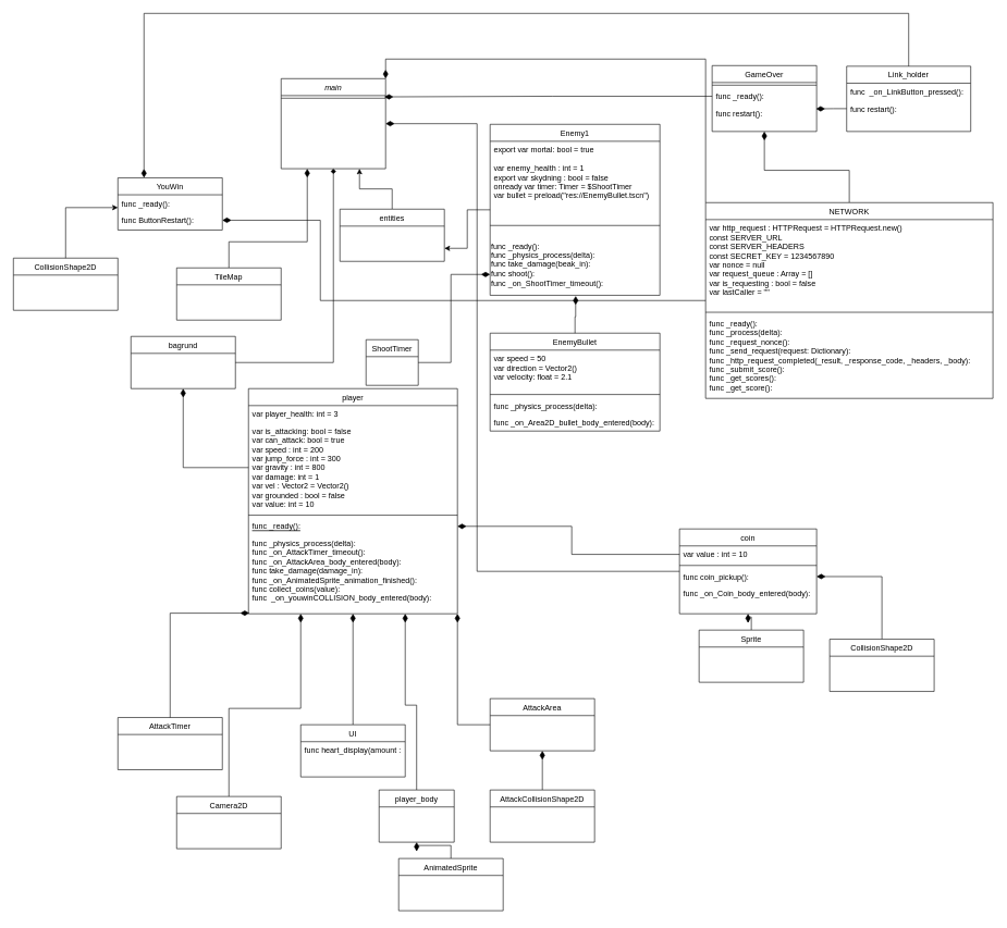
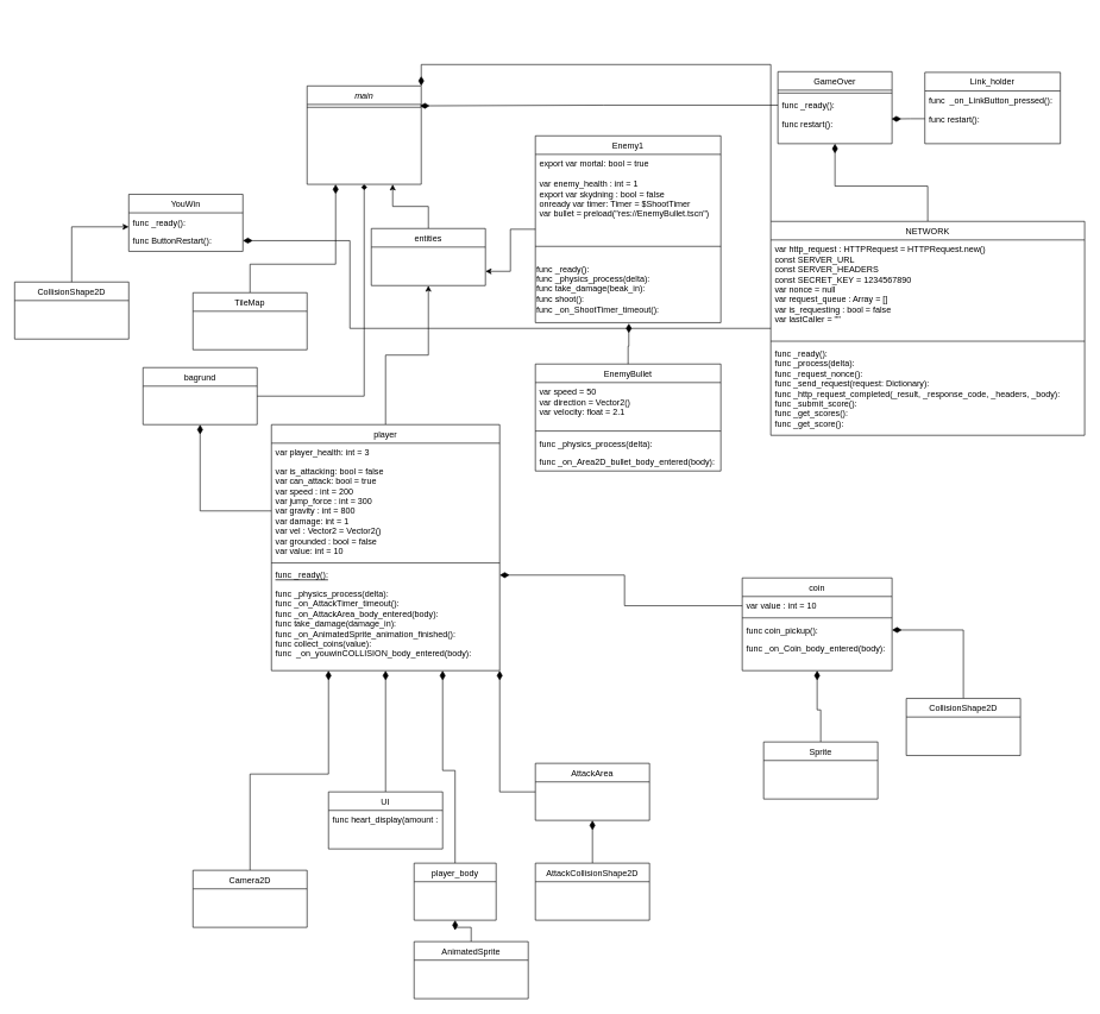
- <mxCell id="34" style="edgeStyle=orthogonalEdgeStyle;rounded=0;orthogonalLoop=1;jettySize=auto;html=1;entryX=0.25;entryY=0;entryDx=0;entryDy=0;endArrow=diamondThin;endFill=1;endSize=11;" parent="1" source="35" target="27" edge="1"><mxGeometry relative="1" as="geometry"><Array as="points"><mxPoint x="1391" y="20" /><mxPoint x="220" y="20" /></Array></mxGeometry></mxCell>
- <mxCell id="78" style="edgeStyle=orthogonalEdgeStyle;rounded=0;orthogonalLoop=1;jettySize=auto;html=1;entryX=0;entryY=0.667;entryDx=0;entryDy=0;entryPerimeter=0;endArrow=diamondThin;endFill=1;endSize=11;" parent="1" source="77" target="15" edge="1"><mxGeometry relative="1" as="geometry" /></mxCell>
+ <mxCell id="4" style="edgeStyle=orthogonalEdgeStyle;rounded=0;orthogonalLoop=1;jettySize=auto;html=1;entryX=0.5;entryY=1;entryDx=0;entryDy=0;" parent="1" source="5" target="66" edge="1"><mxGeometry relative="1" as="geometry" /></mxCell>
- <mxCell id="77" value="ShootTimer" style="swimlane;fontStyle=0;align=center;verticalAlign=top;childLayout=stackLayout;horizontal=1;startSize=26;horizontalStack=0;resizeParent=1;resizeLast=0;collapsible=1;marginBottom=0;rounded=0;shadow=0;strokeWidth=1;" parent="1" vertex="1"><mxGeometry x="560" y="520" width="80" height="70" as="geometry"><mxRectangle x="550" y="140" width="160" height="26" as="alternateBounds" /></mxGeometry></mxCell>
- <mxCell id="16" style="edgeStyle=orthogonalEdgeStyle;rounded=0;orthogonalLoop=1;jettySize=auto;html=1;entryX=1;entryY=0.5;entryDx=0;entryDy=0;endArrow=diamondThin;endFill=1;endSize=11;" parent="1" source="17" target="2" edge="1"><mxGeometry relative="1" as="geometry"><Array as="points"><mxPoint x="730" y="875" /><mxPoint x="730" y="189" /></Array></mxGeometry></mxCell>
- <mxCell id="56" style="edgeStyle=orthogonalEdgeStyle;rounded=0;orthogonalLoop=1;jettySize=auto;html=1;entryX=0.004;entryY=1.035;entryDx=0;entryDy=0;entryPerimeter=0;endSize=11;endArrow=diamondThin;endFill=1;" parent="1" source="55" target="10" edge="1"><mxGeometry relative="1" as="geometry" /></mxCell>
- <mxCell id="76" value="Sprite&#10;" style="swimlane;fontStyle=0;align=center;verticalAlign=top;childLayout=stackLayout;horizontal=1;startSize=26;horizontalStack=0;resizeParent=1;resizeLast=0;collapsible=1;marginBottom=0;rounded=0;shadow=0;strokeWidth=1;" parent="1" vertex="1"><mxGeometry x="1070" y="965" width="160" height="80" as="geometry"><mxRectangle x="550" y="140" width="160" height="26" as="alternateBounds" /></mxGeometry></mxCell>
+ <mxCell id="76" value="Sprite&#10;" style="swimlane;fontStyle=0;align=center;verticalAlign=top;childLayout=stackLayout;horizontal=1;startSize=26;horizontalStack=0;resizeParent=1;resizeLast=0;collapsible=1;marginBottom=0;rounded=0;shadow=0;strokeWidth=1;" parent="1" vertex="1"><mxGeometry x="1070" y="1040" width="160" height="80" as="geometry"><mxRectangle x="550" y="140" width="160" height="26" as="alternateBounds" /></mxGeometry></mxCell>
- <mxCell id="55" value="AttackTimer" style="swimlane;fontStyle=0;align=center;verticalAlign=top;childLayout=stackLayout;horizontal=1;startSize=26;horizontalStack=0;resizeParent=1;resizeLast=0;collapsible=1;marginBottom=0;rounded=0;shadow=0;strokeWidth=1;" parent="1" vertex="1"><mxGeometry x="180" y="1099" width="160" height="80" as="geometry"><mxRectangle x="550" y="140" width="160" height="26" as="alternateBounds" /></mxGeometry></mxCell>
- <mxCell id="62" value="AnimatedSprite" style="swimlane;fontStyle=0;align=center;verticalAlign=top;childLayout=stackLayout;horizontal=1;startSize=26;horizontalStack=0;resizeParent=1;resizeLast=0;collapsible=1;marginBottom=0;rounded=0;shadow=0;strokeWidth=1;" parent="1" vertex="1"><mxGeometry x="610" y="1315" width="160" height="80" as="geometry"><mxRectangle x="550" y="140" width="160" height="26" as="alternateBounds" /></mxGeometry></mxCell>
+ <mxCell id="62" value="AnimatedSprite" style="swimlane;fontStyle=0;align=center;verticalAlign=top;childLayout=stackLayout;horizontal=1;startSize=26;horizontalStack=0;resizeParent=1;resizeLast=0;collapsible=1;marginBottom=0;rounded=0;shadow=0;strokeWidth=1;" parent="1" vertex="1"><mxGeometry x="580" y="1320" width="160" height="80" as="geometry"><mxRectangle x="550" y="140" width="160" height="26" as="alternateBounds" /></mxGeometry></mxCell>
